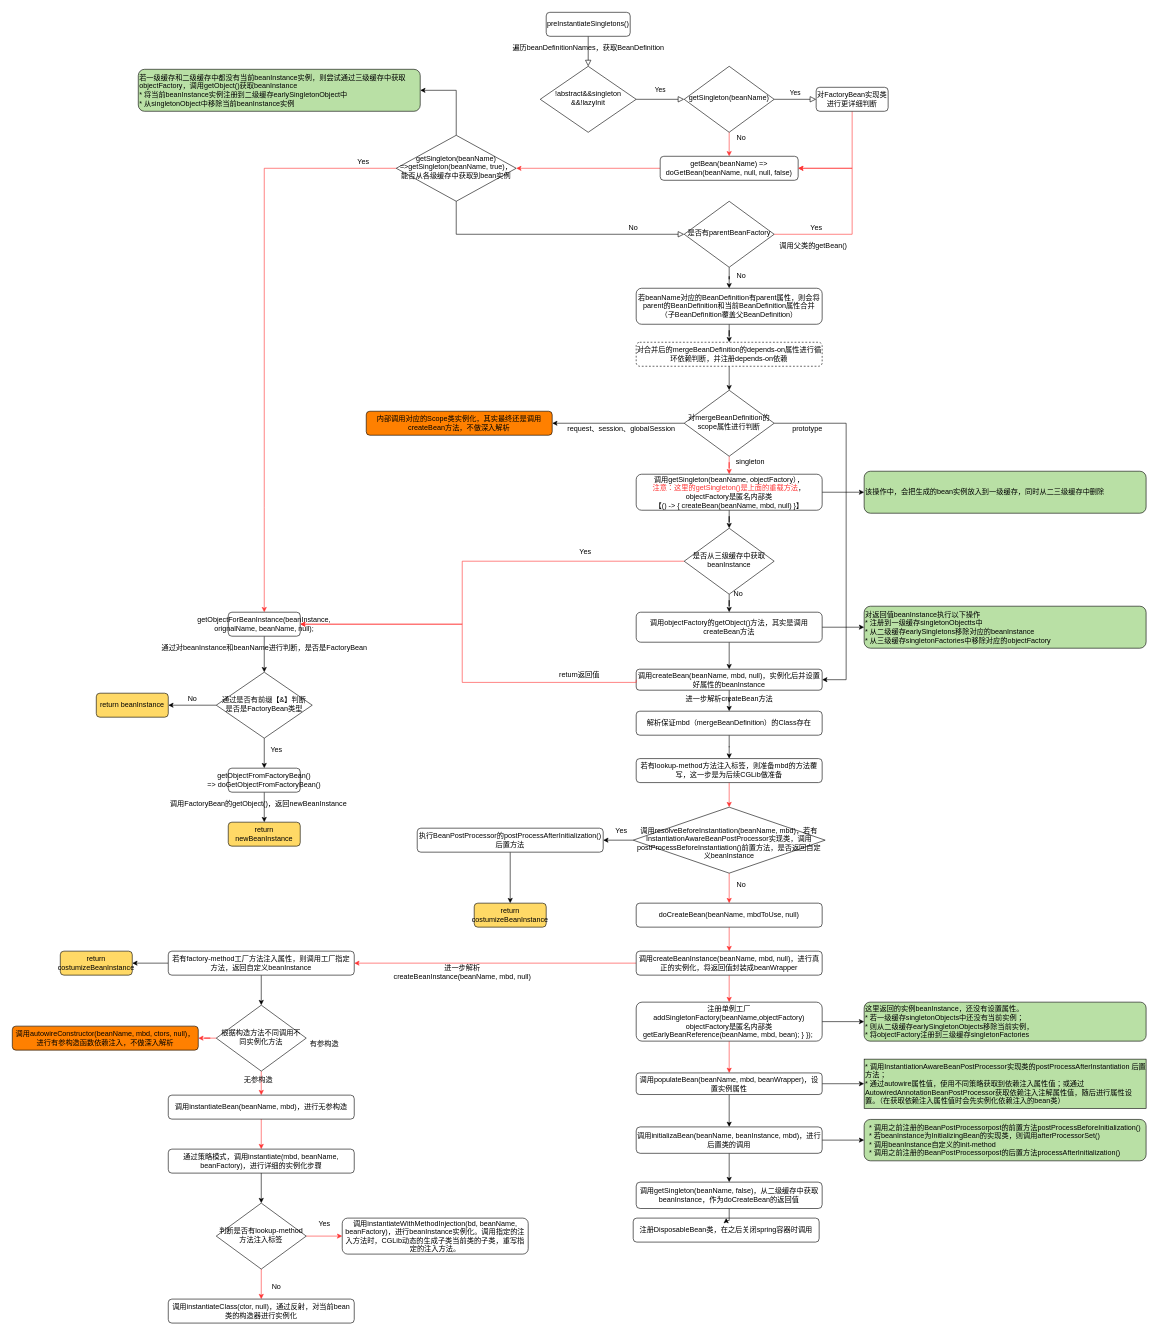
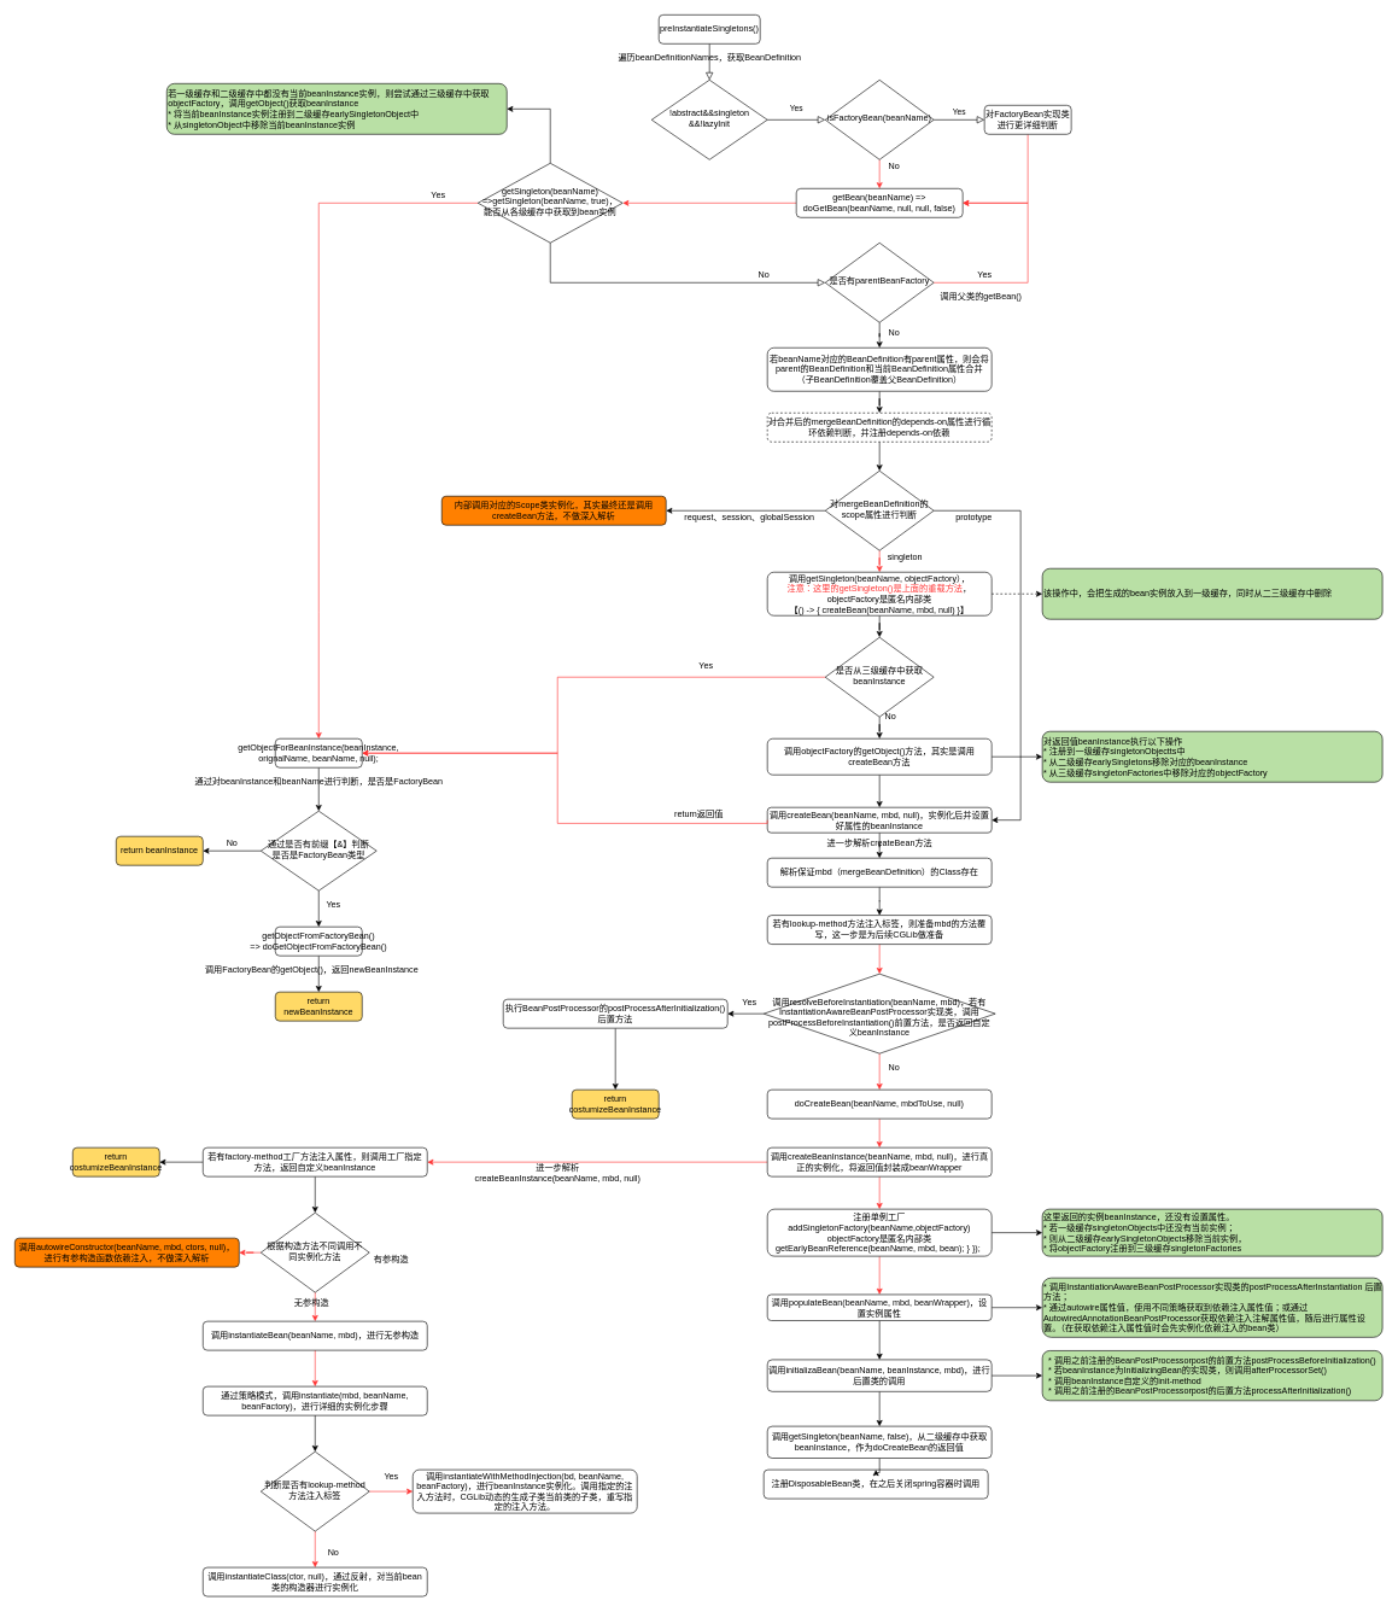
- <mxCell id="8" value="getSingleton(beanName)" style="rhombus;whiteSpace=wrap;html=1;shadow=0;fontFamily=Helvetica;fontSize=12;align=center;strokeWidth=1;spacing=6;spacingTop=-4;" parent="1" vertex="1"><mxGeometry x="1140" y="110" width="150" height="110" as="geometry" /></mxCell>
+ <mxCell id="8" value="isFactoryBean(beanName)" style="rhombus;whiteSpace=wrap;html=1;shadow=0;fontFamily=Helvetica;fontSize=12;align=center;strokeWidth=1;spacing=6;spacingTop=-4;" parent="1" vertex="1"><mxGeometry x="1140" y="110" width="150" height="110" as="geometry" /></mxCell>
- <mxCell id="110" value="" style="edgeStyle=orthogonalEdgeStyle;rounded=0;orthogonalLoop=1;jettySize=auto;html=1;" edge="1" parent="1" source="111" target="124"><mxGeometry relative="1" as="geometry" /></mxCell>
+ <mxCell id="110" value="" style="edgeStyle=orthogonalEdgeStyle;rounded=0;orthogonalLoop=1;jettySize=auto;html=1;dashed=1;" edge="1" parent="1" source="111" target="124"><mxGeometry relative="1" as="geometry" /></mxCell>
- <mxCell id="120" value="&lt;span&gt;* 调用InstantiationAwareBeanPostProcessor实现类的postProcessAfterInstantiation 后置方法；&lt;/span&gt;&lt;br&gt;&lt;span&gt;* 通过autowire属性值，使用不同策略获取到依赖注入属性值；或通过AutowiredAnnotationBeanPostProcessor获取依赖注入注解属性值，随后进行属性设置。&lt;/span&gt;&lt;span&gt;（在获取依赖注入属性值时会先实例化依赖注入的bean类）&lt;/span&gt;" style="whiteSpace=wrap;html=1;shadow=0;strokeWidth=1;glass=0;align=left;fillColor=#B9E0A5;rounded=0;" parent="1" vertex="1"><mxGeometry x="1440" y="1765" width="470" height="82" as="geometry" /></mxCell>
+ <mxCell id="120" value="&lt;span&gt;* 调用InstantiationAwareBeanPostProcessor实现类的postProcessAfterInstantiation 后置方法；&lt;/span&gt;&lt;br&gt;&lt;span&gt;* 通过autowire属性值，使用不同策略获取到依赖注入属性值；或通过AutowiredAnnotationBeanPostProcessor获取依赖注入注解属性值，随后进行属性设置。&lt;/span&gt;&lt;span&gt;（在获取依赖注入属性值时会先实例化依赖注入的bean类）&lt;/span&gt;" style="whiteSpace=wrap;html=1;rounded=1;shadow=0;strokeWidth=1;glass=0;align=left;fillColor=#B9E0A5;" parent="1" vertex="1"><mxGeometry x="1440" y="1765" width="470" height="82" as="geometry" /></mxCell>
